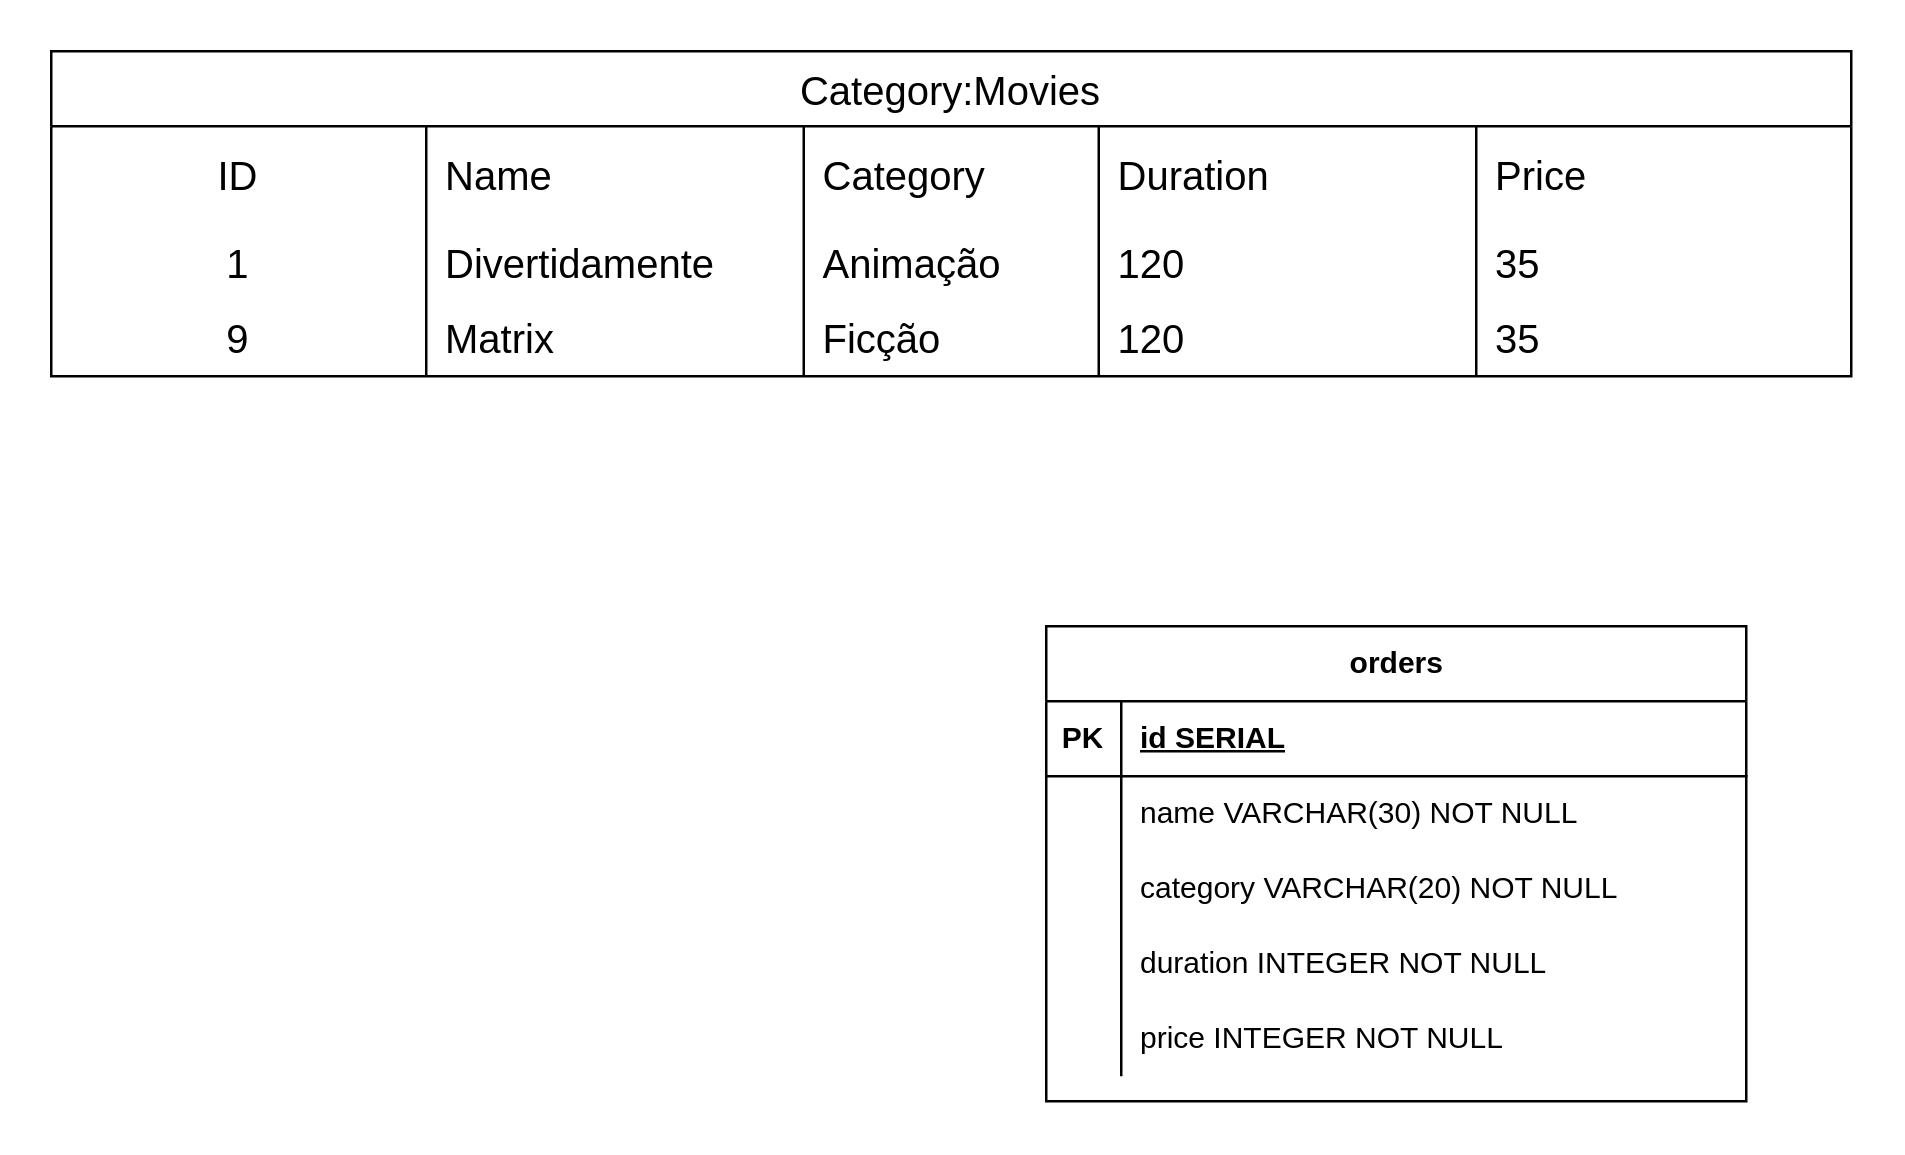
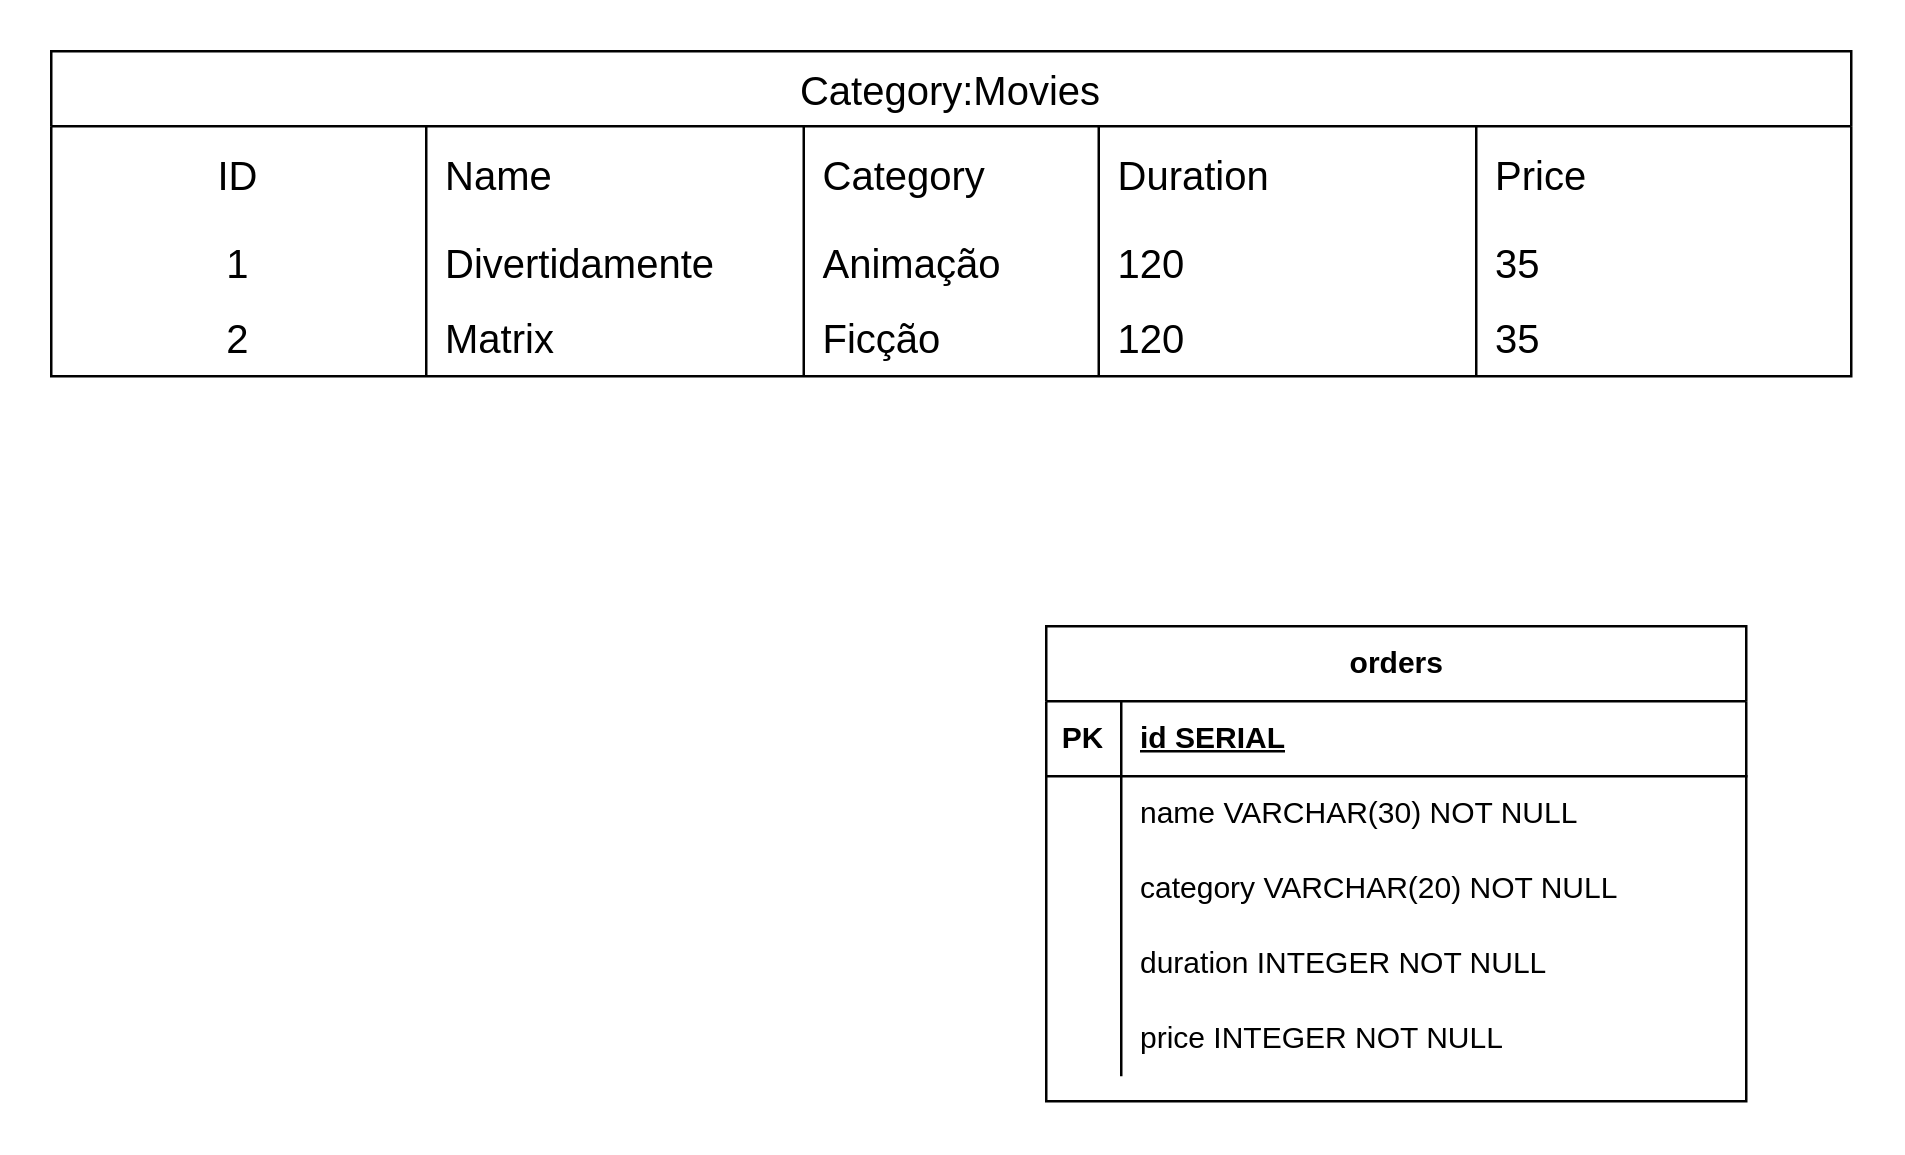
- <mxCell id="16" value="9" style="shape=partialRectangle;html=1;whiteSpace=wrap;connectable=0;fillColor=none;top=0;left=0;bottom=0;right=0;overflow=hidden;strokeColor=inherit;fontSize=16;" parent="15" vertex="1"><mxGeometry width="150" height="30" as="geometry"><mxRectangle width="150" height="30" as="alternateBounds" /></mxGeometry></mxCell>
+ <mxCell id="16" value="2" style="shape=partialRectangle;html=1;whiteSpace=wrap;connectable=0;fillColor=none;top=0;left=0;bottom=0;right=0;overflow=hidden;strokeColor=inherit;fontSize=16;" parent="15" vertex="1"><mxGeometry width="150" height="30" as="geometry"><mxRectangle width="150" height="30" as="alternateBounds" /></mxGeometry></mxCell>
